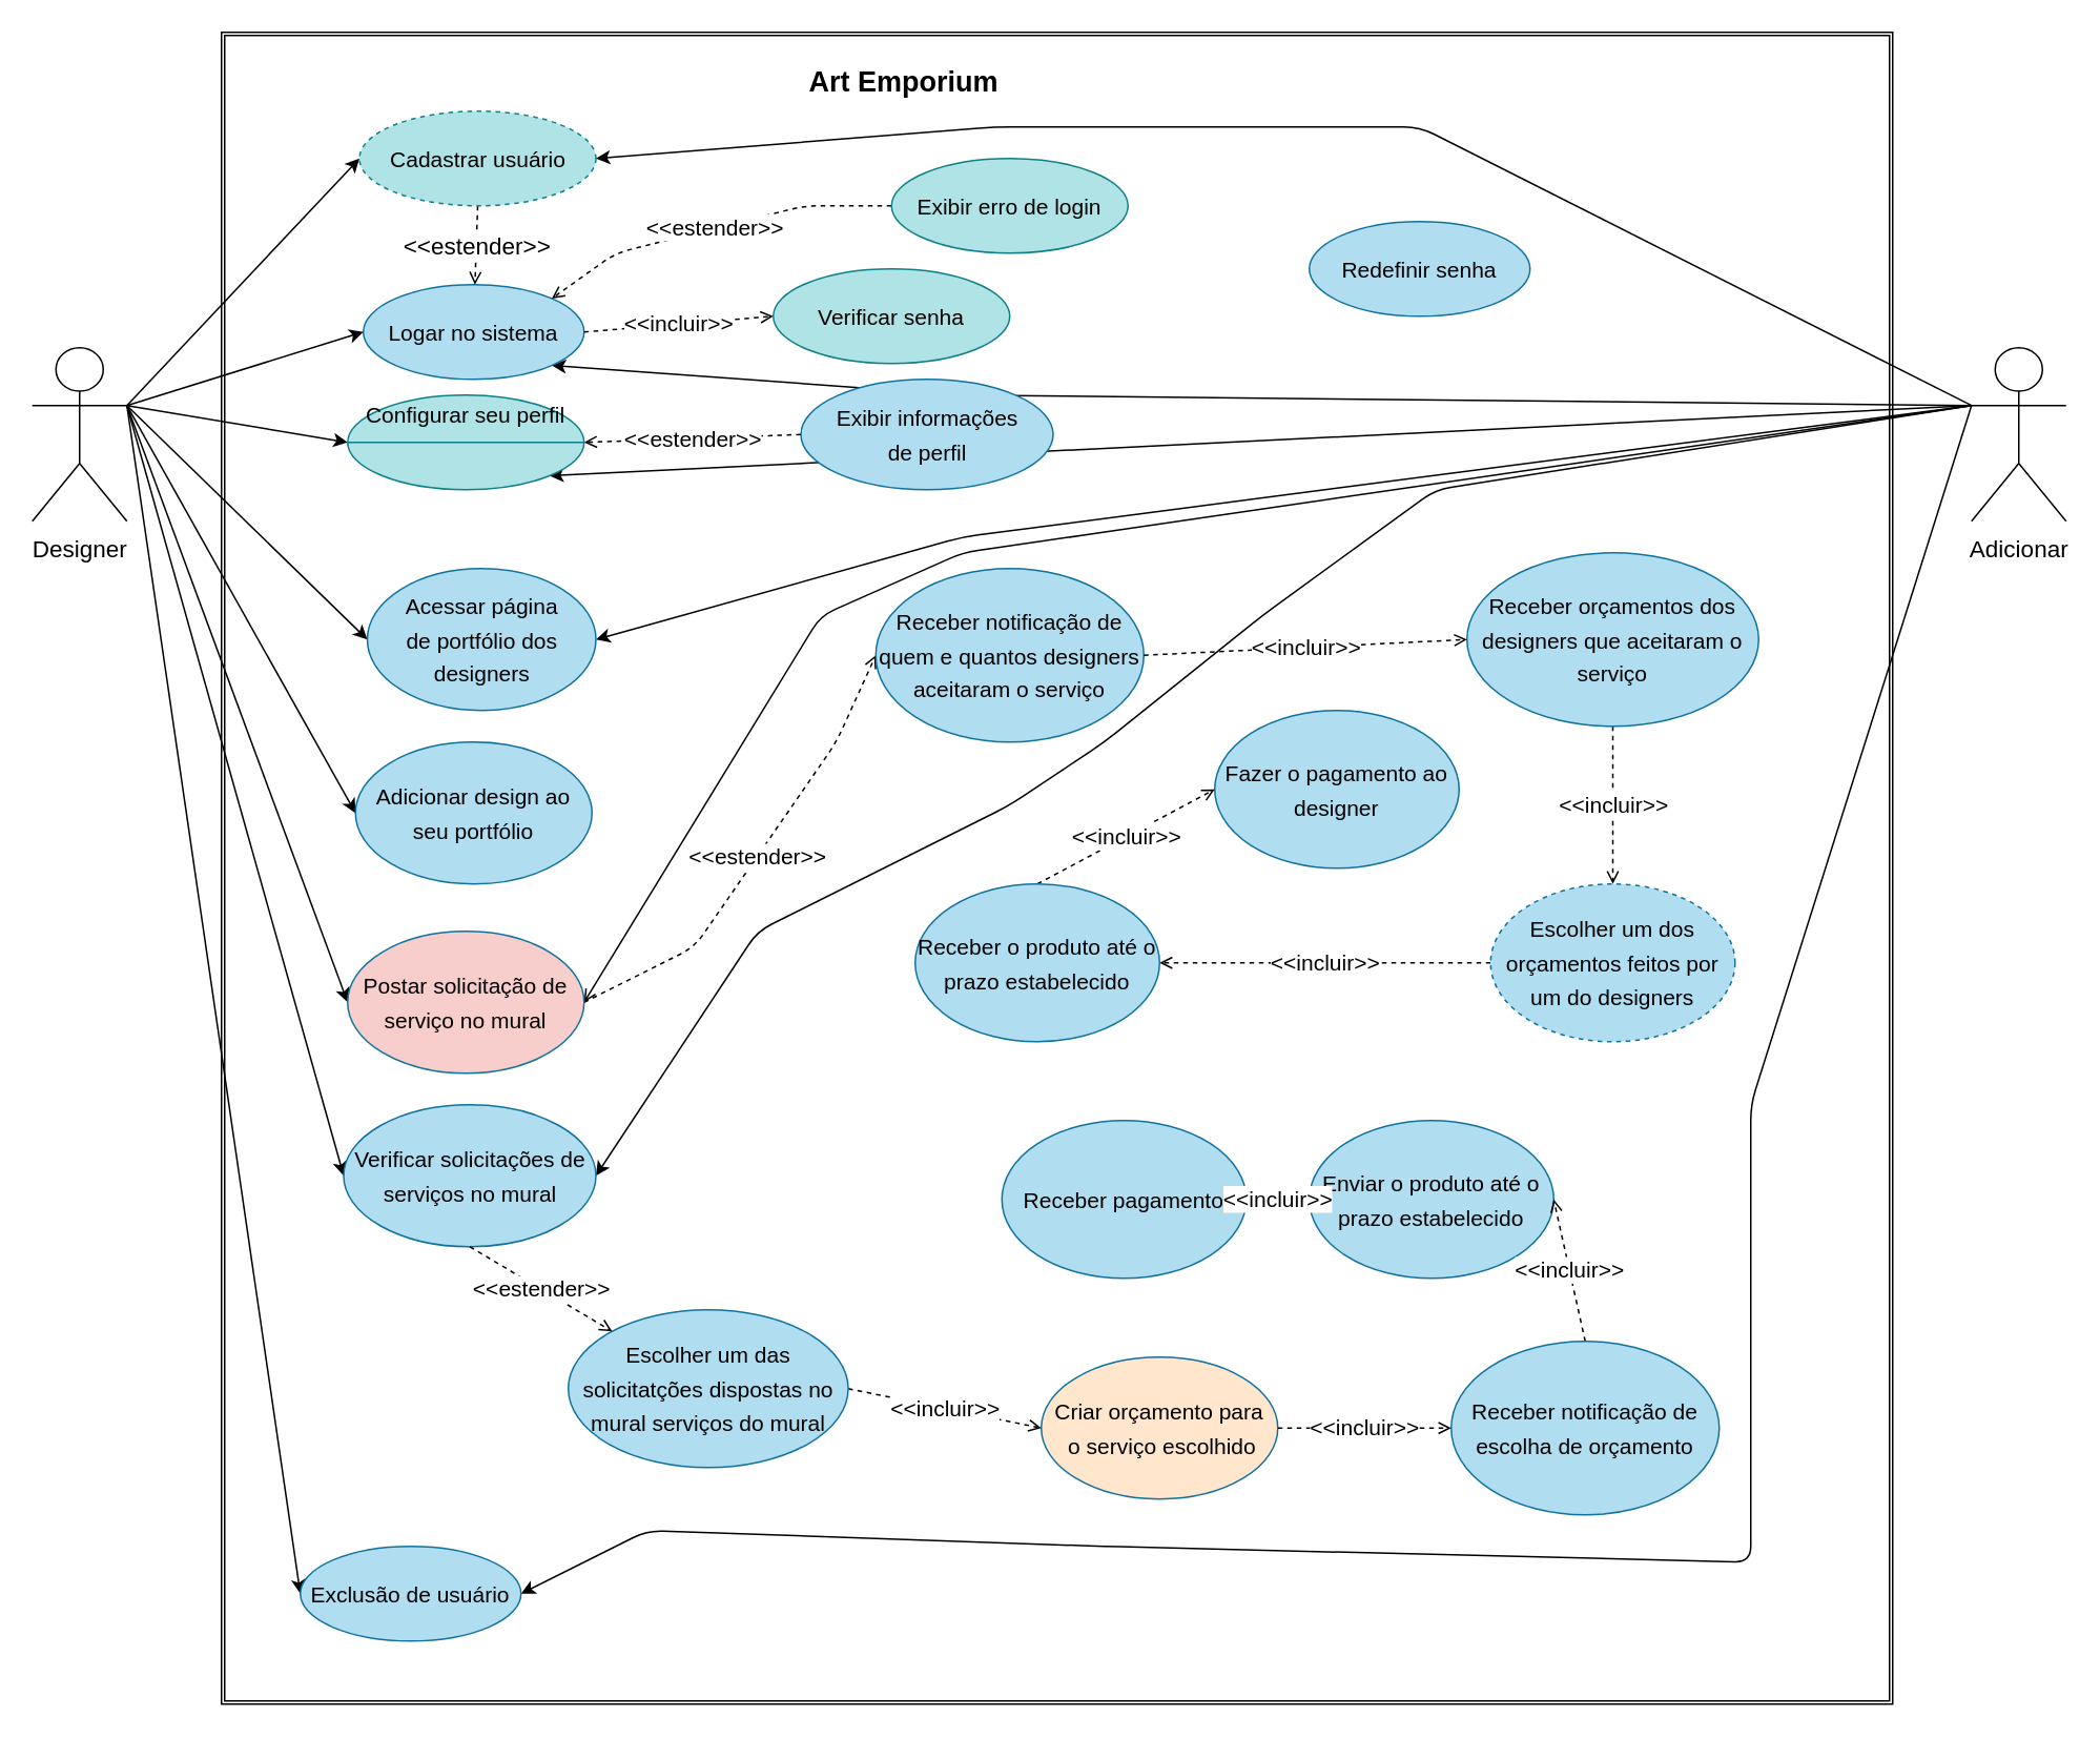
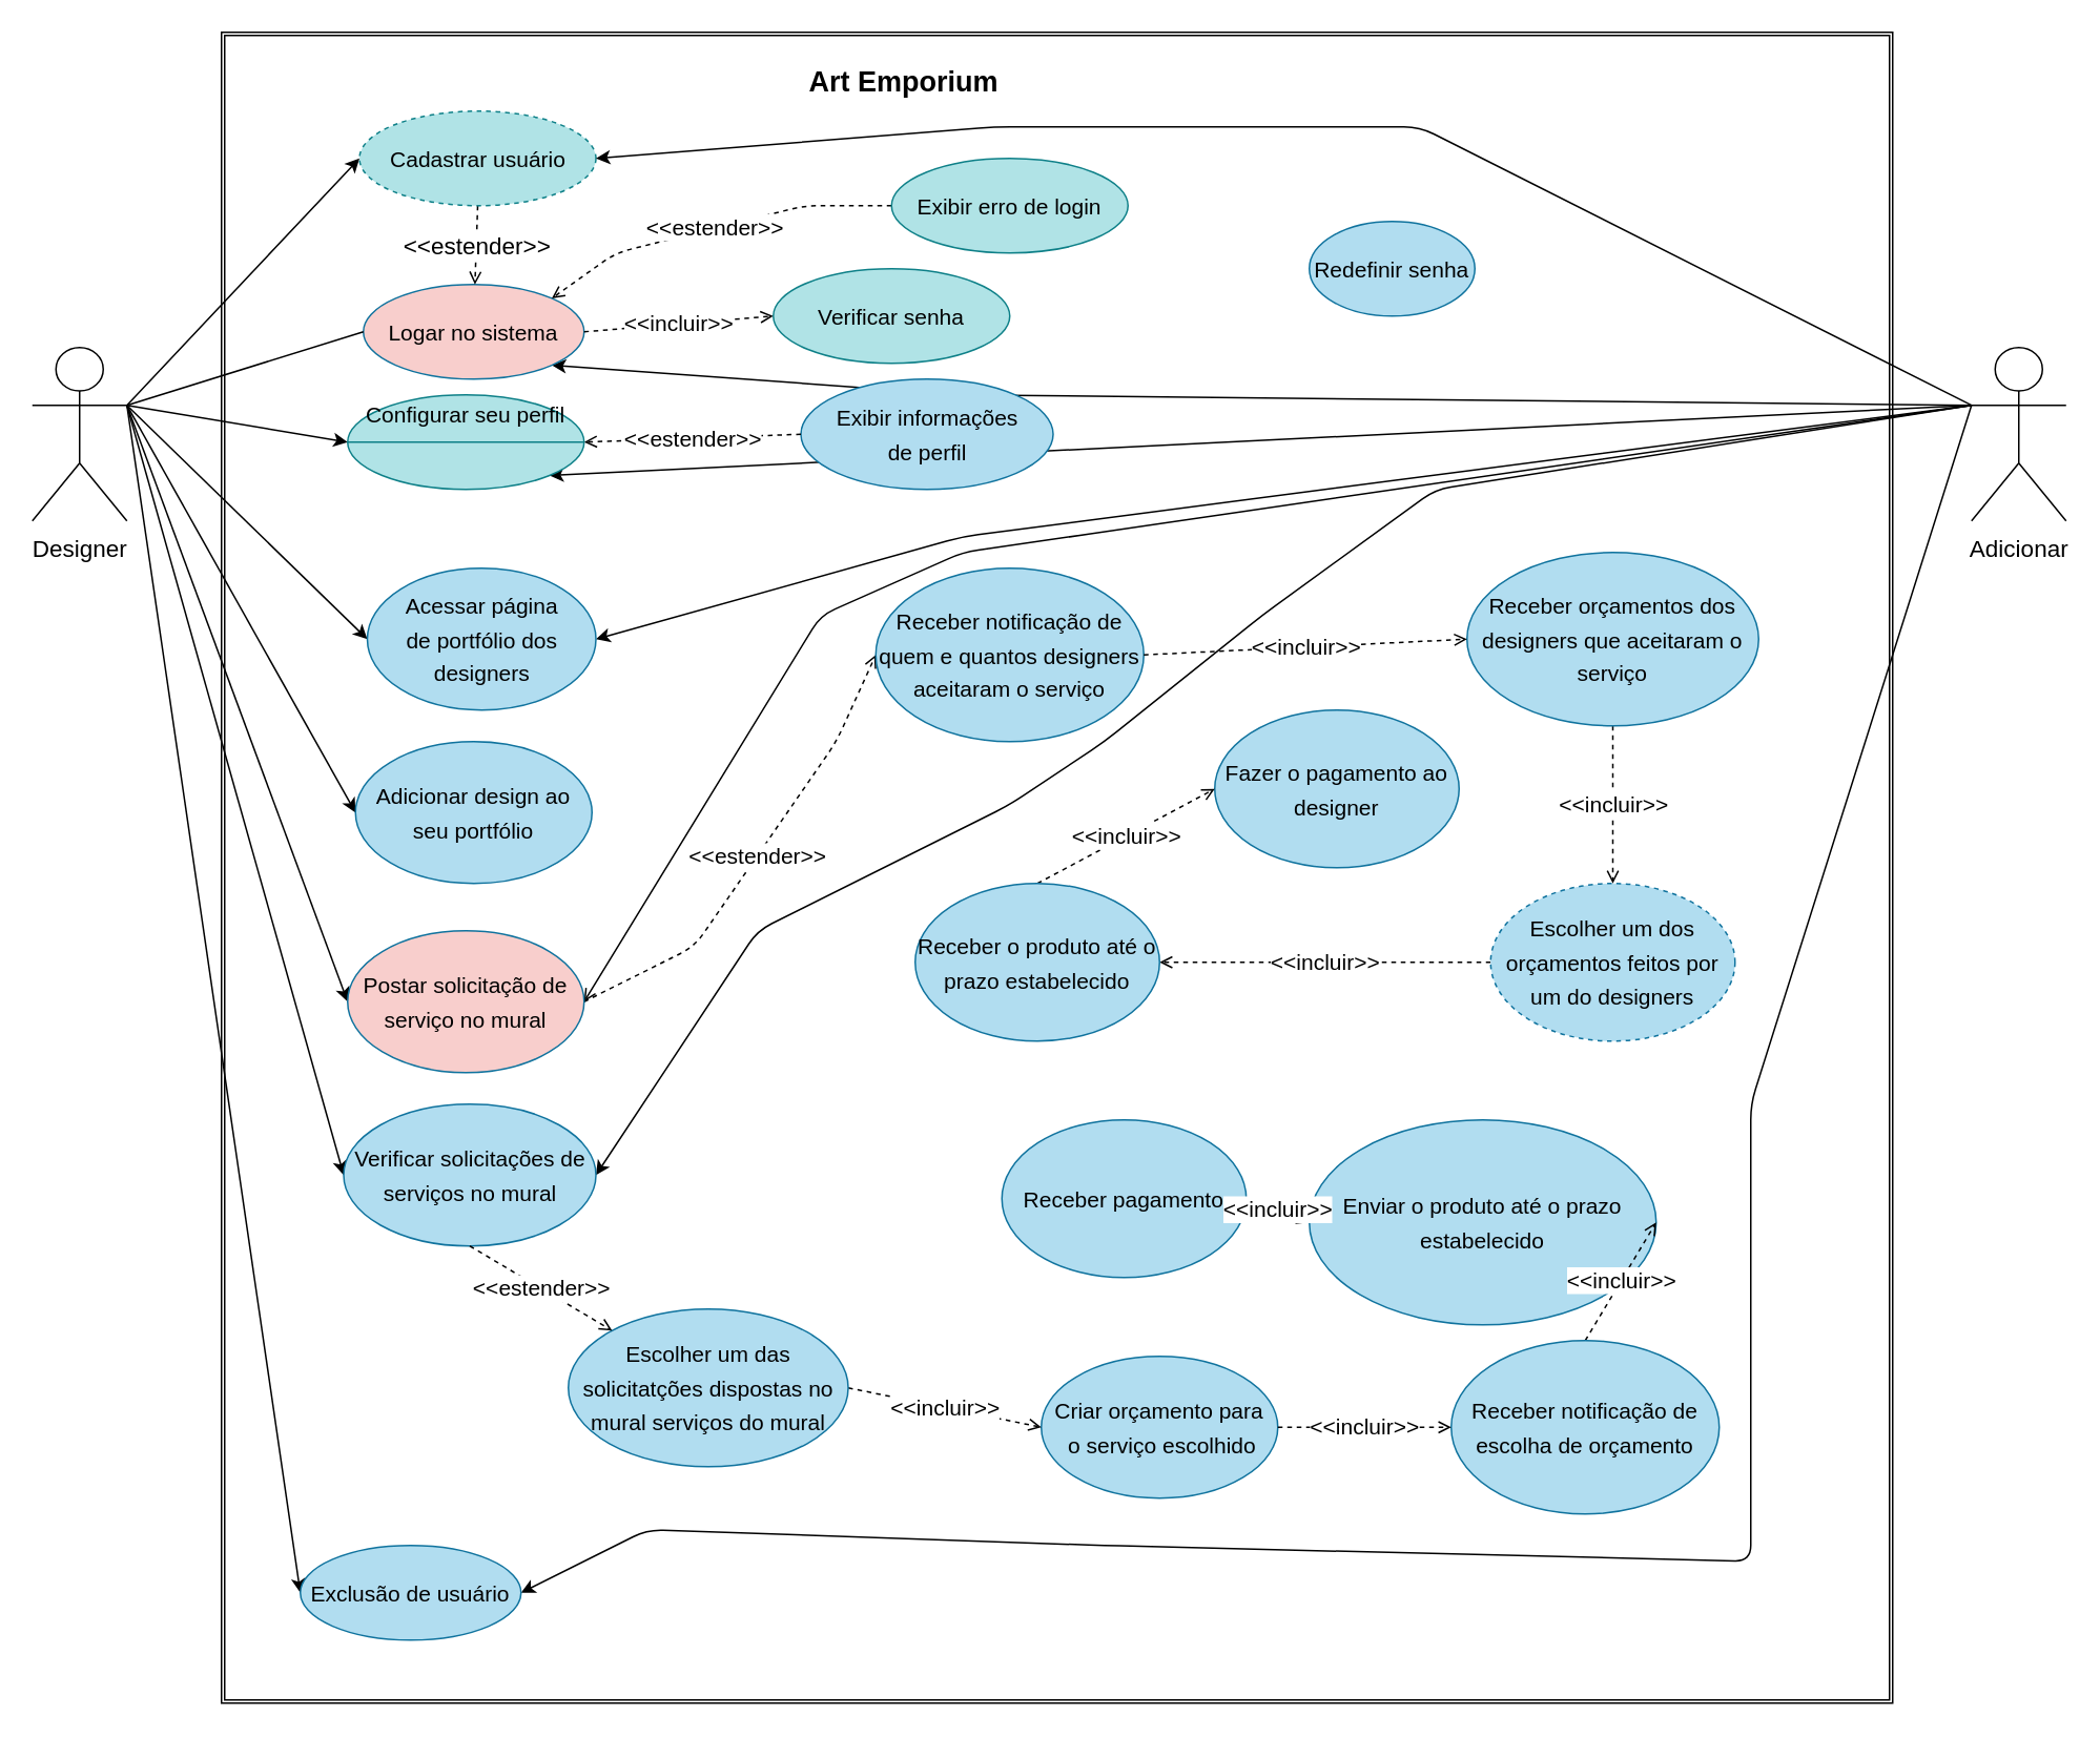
- <mxCell id="25" value="&lt;font color=&quot;#000000&quot; style=&quot;font-size: 14px&quot;&gt;Redefinir senha&lt;/font&gt;" style="ellipse;whiteSpace=wrap;html=1;fontSize=18;fillColor=#b1ddf0;strokeColor=#10739e;" parent="1" vertex="1"><mxGeometry x="830" y="140" width="140" height="60" as="geometry" /></mxCell>
+ <mxCell id="25" value="&lt;font color=&quot;#000000&quot; style=&quot;font-size: 14px&quot;&gt;Redefinir senha&lt;/font&gt;" style="ellipse;whiteSpace=wrap;html=1;fontSize=18;fillColor=#b1ddf0;strokeColor=#10739e;" parent="1" vertex="1"><mxGeometry x="830" y="140" width="105" height="60" as="geometry" /></mxCell>
- <mxCell id="11" value="&lt;font style=&quot;font-size: 14px&quot; color=&quot;#000000&quot;&gt;Logar no sistema&lt;/font&gt;" style="ellipse;whiteSpace=wrap;html=1;fontSize=18;fillColor=#b1ddf0;strokeColor=#10739e;" parent="1" vertex="1"><mxGeometry x="230" y="180" width="140" height="60" as="geometry" /></mxCell>
+ <mxCell id="11" value="&lt;font style=&quot;font-size: 14px&quot; color=&quot;#000000&quot;&gt;Logar no sistema&lt;/font&gt;" style="ellipse;whiteSpace=wrap;html=1;fontSize=18;fillColor=#f8cecc;strokeColor=#10739e;" parent="1" vertex="1"><mxGeometry x="230" y="180" width="140" height="60" as="geometry" /></mxCell>
- <mxCell id="16" style="edgeStyle=none;html=1;exitX=1;exitY=0.333;exitDx=0;exitDy=0;exitPerimeter=0;entryX=0;entryY=0.5;entryDx=0;entryDy=0;fontSize=14;" edge="1" parent="1" source="23" target="11"><mxGeometry relative="1" as="geometry" /></mxCell>
+ <mxCell id="16" style="edgeStyle=none;html=1;exitX=1;exitY=0.333;exitDx=0;exitDy=0;exitPerimeter=0;entryX=0;entryY=0.5;entryDx=0;entryDy=0;fontSize=14;endArrow=none;" edge="1" parent="1" source="23" target="11"><mxGeometry relative="1" as="geometry" /></mxCell>
- <mxCell id="40" value="&lt;font color=&quot;#000000&quot;&gt;&lt;span style=&quot;font-size: 14px&quot;&gt;Enviar o produto até o prazo estabelecido&lt;/span&gt;&lt;/font&gt;" style="ellipse;whiteSpace=wrap;html=1;fontSize=18;fillColor=#b1ddf0;strokeColor=#10739e;" vertex="1" parent="1"><mxGeometry x="830" y="710" width="155" height="100" as="geometry" /></mxCell>
+ <mxCell id="40" value="&lt;font color=&quot;#000000&quot;&gt;&lt;span style=&quot;font-size: 14px&quot;&gt;Enviar o produto até o prazo estabelecido&lt;/span&gt;&lt;/font&gt;" style="ellipse;whiteSpace=wrap;html=1;fontSize=18;fillColor=#b1ddf0;strokeColor=#10739e;" vertex="1" parent="1"><mxGeometry x="830" y="710" width="220" height="130" as="geometry" /></mxCell>
- <mxCell id="34" value="&lt;font color=&quot;#000000&quot;&gt;&lt;span style=&quot;font-size: 14px&quot;&gt;Criar orçamento para&lt;br&gt;&amp;nbsp;o serviço escolhido&lt;/span&gt;&lt;/font&gt;" style="ellipse;whiteSpace=wrap;html=1;fontSize=18;fillColor=#ffe6cc;strokeColor=#10739e;" vertex="1" parent="1"><mxGeometry x="660" y="860" width="150" height="90" as="geometry" /></mxCell>
+ <mxCell id="34" value="&lt;font color=&quot;#000000&quot;&gt;&lt;span style=&quot;font-size: 14px&quot;&gt;Criar orçamento para&lt;br&gt;&amp;nbsp;o serviço escolhido&lt;/span&gt;&lt;/font&gt;" style="ellipse;whiteSpace=wrap;html=1;fontSize=18;fillColor=#b1ddf0;strokeColor=#10739e;" vertex="1" parent="1"><mxGeometry x="660" y="860" width="150" height="90" as="geometry" /></mxCell>
